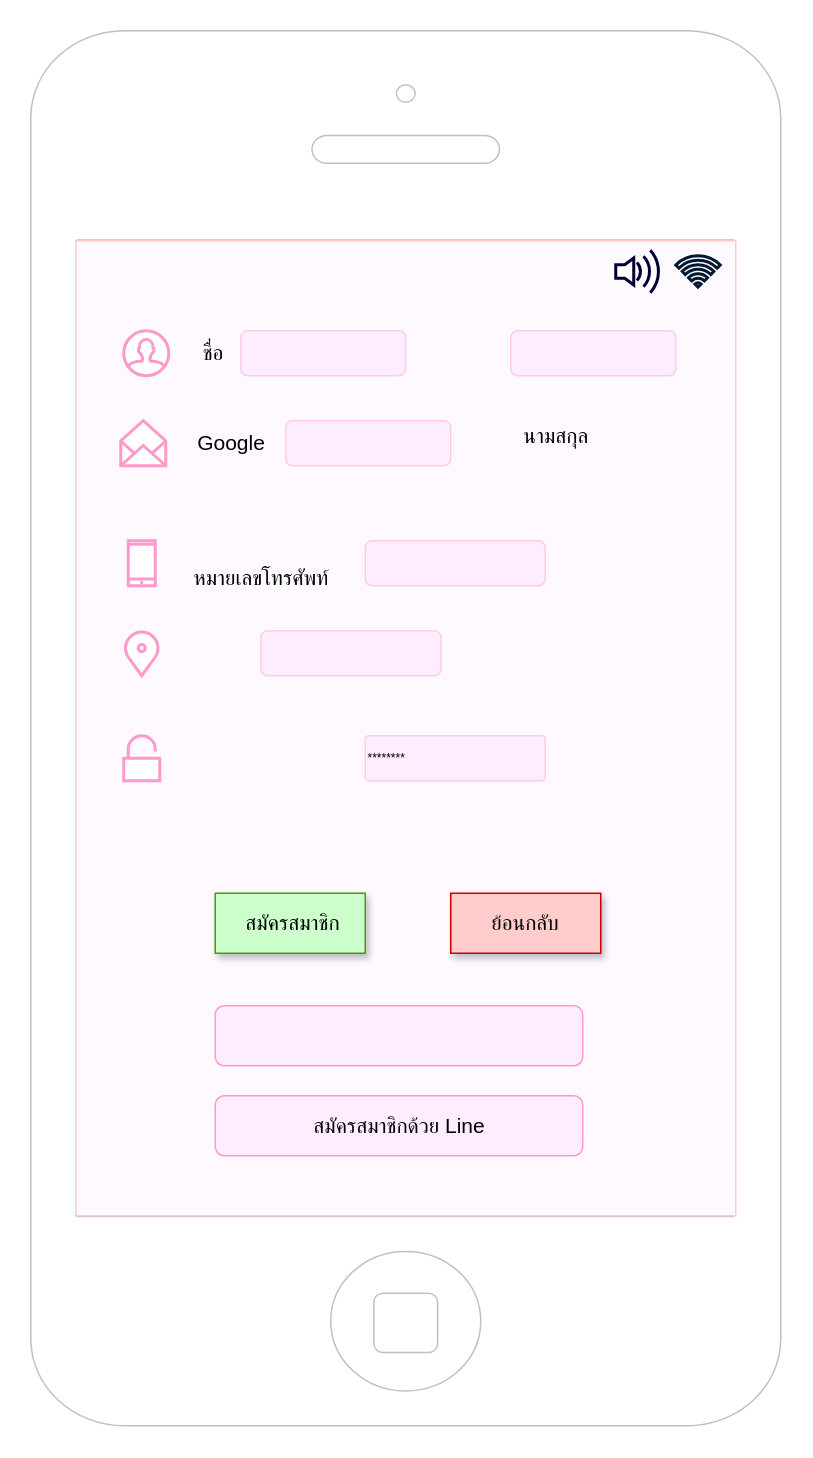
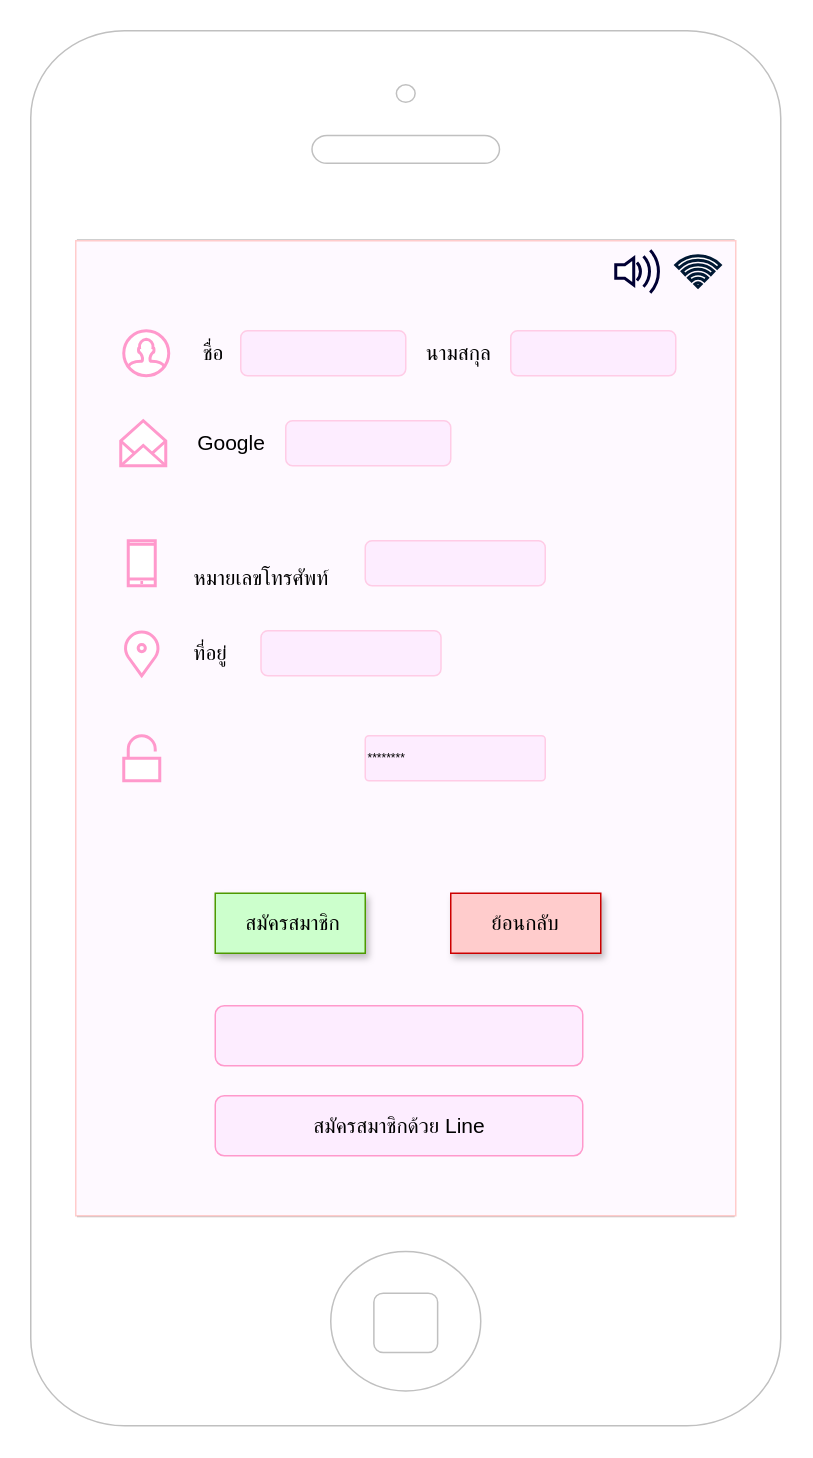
- <mxCell id="7" value="&lt;font style=&quot;font-size: 14px;&quot;&gt;นามสกุล&lt;/font&gt;" style="text;html=1;align=center;verticalAlign=middle;resizable=0;points=[];autosize=1;strokeColor=none;fillColor=none;" vertex="1" parent="1"><mxGeometry x="335" y="275" width="70" height="30" as="geometry" /></mxCell>
+ <mxCell id="7" value="&lt;font style=&quot;font-size: 14px;&quot;&gt;นามสกุล&lt;/font&gt;" style="text;html=1;align=center;verticalAlign=middle;resizable=0;points=[];autosize=1;strokeColor=none;fillColor=none;" vertex="1" parent="1"><mxGeometry x="270" y="220" width="70" height="30" as="geometry" /></mxCell>
+ <mxCell id="19" value="&lt;font style=&quot;font-size: 14px;&quot;&gt;ที่อยู่&lt;/font&gt;" style="text;html=1;align=center;verticalAlign=middle;whiteSpace=wrap;rounded=0;" vertex="1" parent="1"><mxGeometry x="110" y="420" width="60" height="30" as="geometry" /></mxCell>
